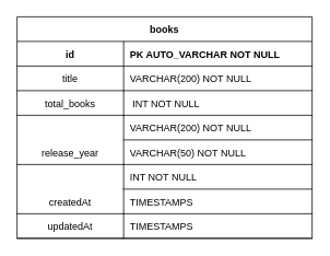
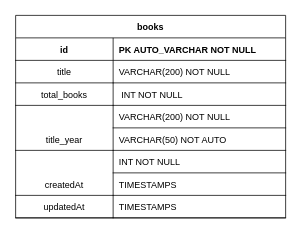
- <mxCell id="15" value="release_year" style="shape=partialRectangle;connectable=0;fillColor=none;top=0;left=0;bottom=1;right=0;editable=1;overflow=hidden;noLabel=0;" parent="14" vertex="1"><mxGeometry width="130" height="30" as="geometry"><mxRectangle width="130" height="30" as="alternateBounds" /></mxGeometry></mxCell>
+ <mxCell id="15" value="title_year" style="shape=partialRectangle;connectable=0;fillColor=none;top=0;left=0;bottom=1;right=0;editable=1;overflow=hidden;noLabel=0;" parent="14" vertex="1"><mxGeometry width="130" height="30" as="geometry"><mxRectangle width="130" height="30" as="alternateBounds" /></mxGeometry></mxCell>
- <mxCell id="16" value="VARCHAR(50) NOT NULL" style="shape=partialRectangle;connectable=0;fillColor=none;top=0;left=0;bottom=1;right=0;align=left;spacingLeft=6;overflow=hidden;noLabel=0;" parent="14" vertex="1"><mxGeometry x="130" width="230" height="30" as="geometry"><mxRectangle width="230" height="30" as="alternateBounds" /></mxGeometry></mxCell>
+ <mxCell id="16" value="VARCHAR(50) NOT AUTO" style="shape=partialRectangle;connectable=0;fillColor=none;top=0;left=0;bottom=1;right=0;align=left;spacingLeft=6;overflow=hidden;noLabel=0;" parent="14" vertex="1"><mxGeometry x="130" width="230" height="30" as="geometry"><mxRectangle width="230" height="30" as="alternateBounds" /></mxGeometry></mxCell>
